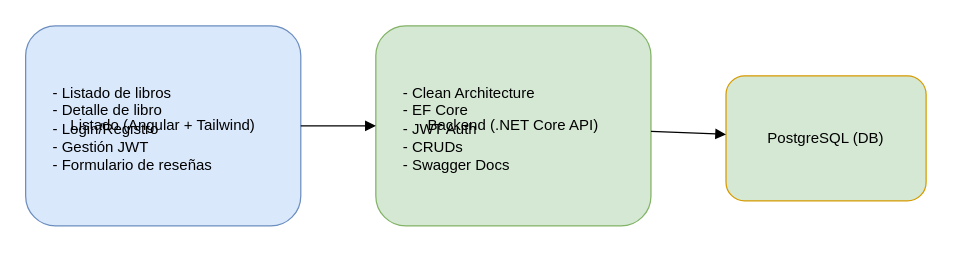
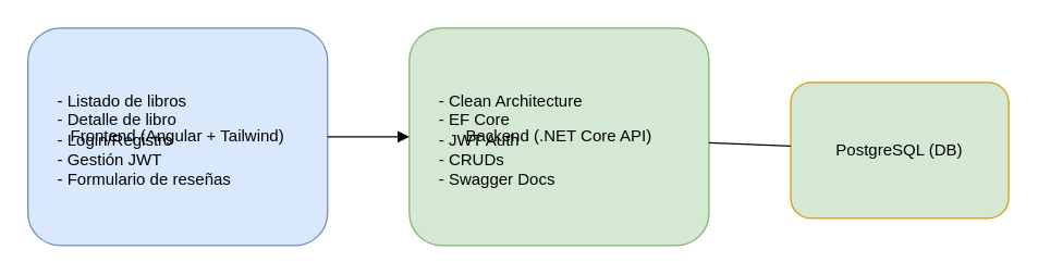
- <mxCell id="2" value="Listado (Angular + Tailwind)" style="rounded=1;whiteSpace=wrap;html=1;fillColor=#DAE8FC;strokeColor=#6C8EBF;" vertex="1" parent="1"><mxGeometry x="20" y="20" width="220" height="160" as="geometry" /></mxCell>
+ <mxCell id="2" value="Frontend (Angular + Tailwind)" style="rounded=1;whiteSpace=wrap;html=1;fillColor=#DAE8FC;strokeColor=#6C8EBF;" vertex="1" parent="1"><mxGeometry x="20" y="20" width="220" height="160" as="geometry" /></mxCell>
- <mxCell id="8" style="endArrow=block;html=1;strokeColor=#000000;" edge="1" source="4" target="6" parent="1"><mxGeometry relative="1" as="geometry" /></mxCell>
+ <mxCell id="8" style="endArrow=none;html=1;strokeColor=#000000;" edge="1" source="4" target="6" parent="1"><mxGeometry relative="1" as="geometry" /></mxCell>
